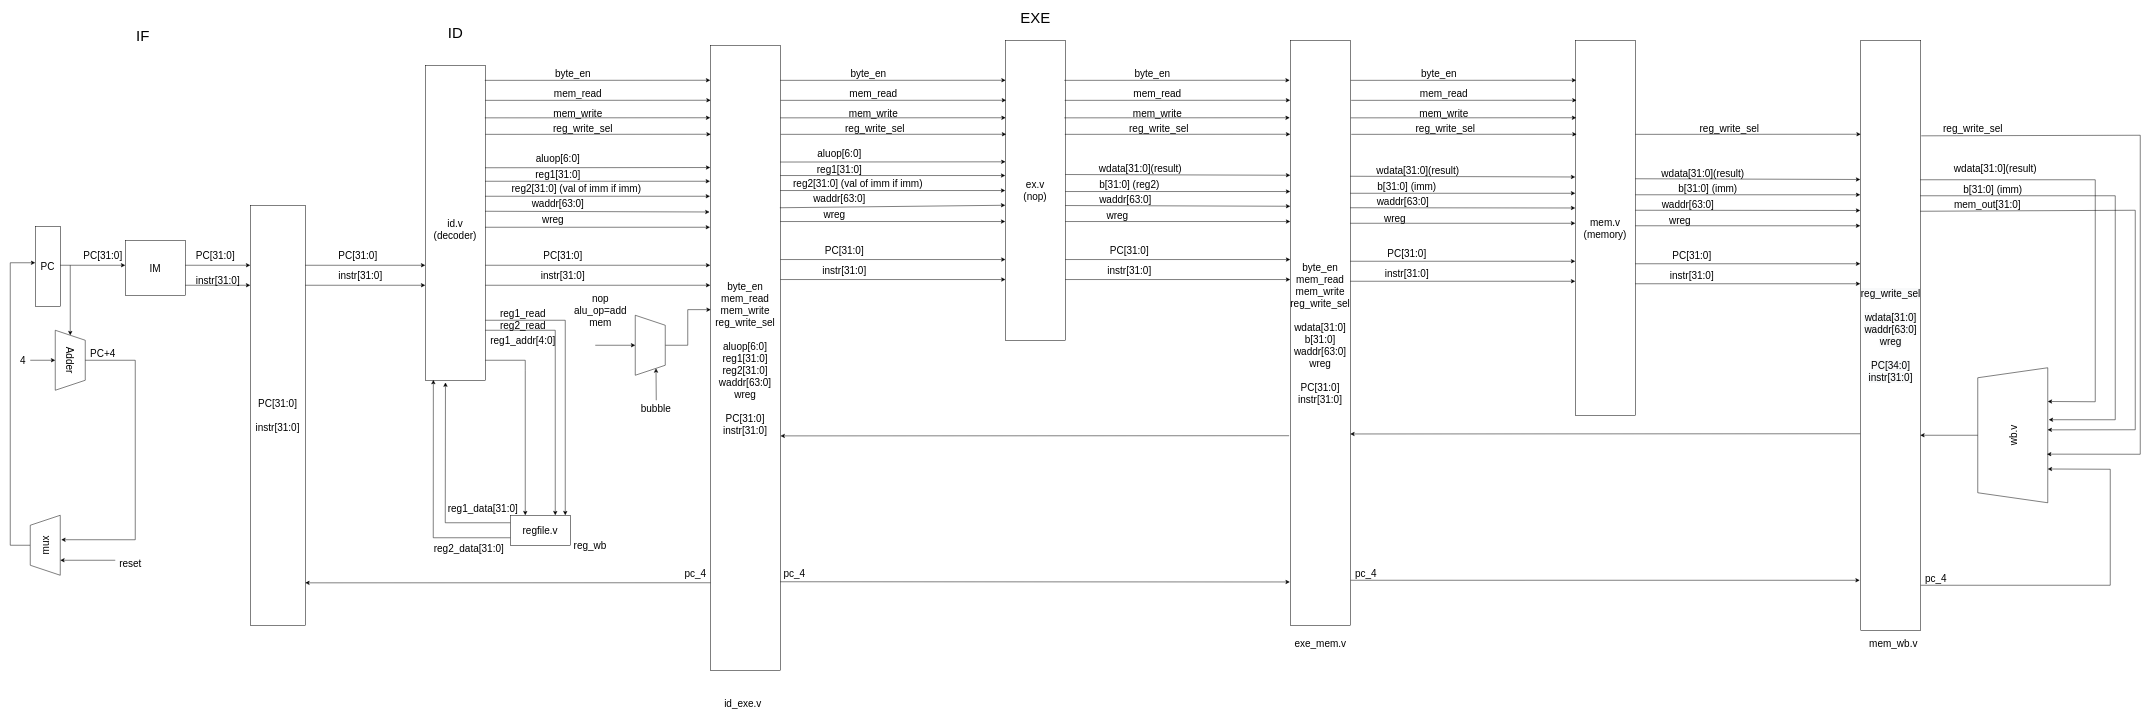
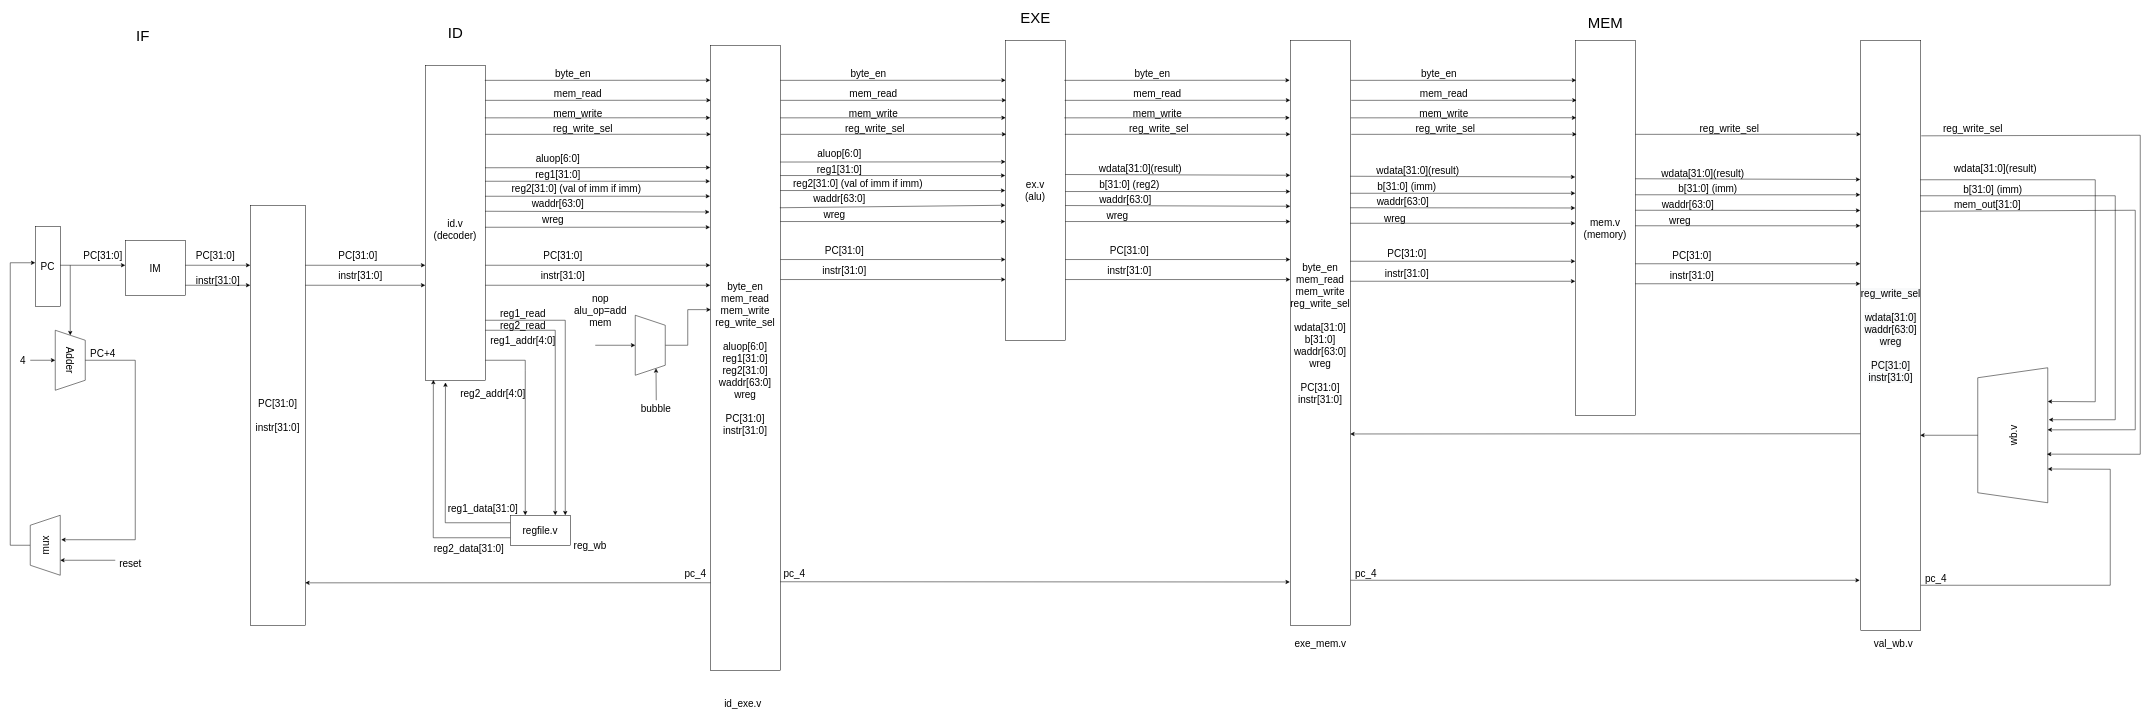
+ <mxCell id="89" value="&lt;span style=&quot;font-size: 30px&quot;&gt;MEM&lt;/span&gt;" style="text;html=1;align=center;verticalAlign=middle;resizable=0;points=[];autosize=1;strokeColor=none;fillColor=none;" parent="1" vertex="1"><mxGeometry x="3165" y="30" width="90" height="30" as="geometry" /></mxCell>
- <mxCell id="61" value="ex.v&lt;br&gt;(nop)" style="rounded=0;whiteSpace=wrap;html=1;fontSize=20;align=center;" parent="1" vertex="1"><mxGeometry x="2010" y="80" width="120" height="600" as="geometry" /></mxCell>
+ <mxCell id="61" value="ex.v&lt;br&gt;(alu)" style="rounded=0;whiteSpace=wrap;html=1;fontSize=20;align=center;" parent="1" vertex="1"><mxGeometry x="2010" y="80" width="120" height="600" as="geometry" /></mxCell>
- <mxCell id="100" value="&lt;span style=&quot;color: rgb(0 , 0 , 0) ; font-family: &amp;#34;helvetica&amp;#34; ; font-size: 20px ; font-style: normal ; font-weight: 400 ; letter-spacing: normal ; text-align: center ; text-indent: 0px ; text-transform: none ; word-spacing: 0px ; background-color: rgb(248 , 249 , 250) ; display: inline ; float: none&quot;&gt;reg_write_sel&lt;br&gt;&lt;br&gt;wdata[31:0]&lt;br&gt;&lt;span style=&quot;font-family: &amp;#34;helvetica&amp;#34;&quot;&gt;waddr[63:0]&lt;br&gt;&lt;/span&gt;wreg&lt;br&gt;&lt;br&gt;PC[34:0]&lt;br&gt;instr[31:0]&lt;br&gt;&lt;/span&gt;" style="rounded=0;whiteSpace=wrap;html=1;fontSize=20;align=center;" parent="1" vertex="1"><mxGeometry x="3721" y="80" width="120" height="1180" as="geometry" /></mxCell>
+ <mxCell id="100" value="&lt;span style=&quot;color: rgb(0 , 0 , 0) ; font-family: &amp;#34;helvetica&amp;#34; ; font-size: 20px ; font-style: normal ; font-weight: 400 ; letter-spacing: normal ; text-align: center ; text-indent: 0px ; text-transform: none ; word-spacing: 0px ; background-color: rgb(248 , 249 , 250) ; display: inline ; float: none&quot;&gt;reg_write_sel&lt;br&gt;&lt;br&gt;wdata[31:0]&lt;br&gt;&lt;span style=&quot;font-family: &amp;#34;helvetica&amp;#34;&quot;&gt;waddr[63:0]&lt;br&gt;&lt;/span&gt;wreg&lt;br&gt;&lt;br&gt;PC[31:0]&lt;br&gt;instr[31:0]&lt;br&gt;&lt;/span&gt;" style="rounded=0;whiteSpace=wrap;html=1;fontSize=20;align=center;" parent="1" vertex="1"><mxGeometry x="3721" y="80" width="120" height="1180" as="geometry" /></mxCell>
+ <mxCell id="24" value="reg2_addr[4:0]" style="text;html=1;align=center;verticalAlign=middle;resizable=0;points=[];autosize=1;strokeColor=none;fillColor=none;fontSize=20;" parent="1" vertex="1"><mxGeometry x="910" y="770" width="150" height="30" as="geometry" /></mxCell>
- <mxCell id="119" value="" style="endArrow=classic;html=1;rounded=0;fontSize=20;exitX=-0.019;exitY=0.676;exitDx=0;exitDy=0;entryX=1.004;entryY=0.625;entryDx=0;entryDy=0;entryPerimeter=0;exitPerimeter=0;" parent="1" edge="1" target="30" source="74"><mxGeometry width="50" height="50" relative="1" as="geometry"><mxPoint x="2581" y="938.42" as="sourcePoint" /><mxPoint x="1560" y="940" as="targetPoint" /></mxGeometry></mxCell>
- <mxCell id="104" value="mem_wb.v" style="text;html=1;align=center;verticalAlign=middle;resizable=0;points=[];autosize=1;strokeColor=none;fillColor=none;fontSize=20;" parent="1" vertex="1"><mxGeometry x="3731" y="1270" width="110" height="30" as="geometry" /></mxCell>
+ <mxCell id="104" value="val_wb.v" style="text;html=1;align=center;verticalAlign=middle;resizable=0;points=[];autosize=1;strokeColor=none;fillColor=none;fontSize=20;" parent="1" vertex="1"><mxGeometry x="3731" y="1270" width="110" height="30" as="geometry" /></mxCell>
